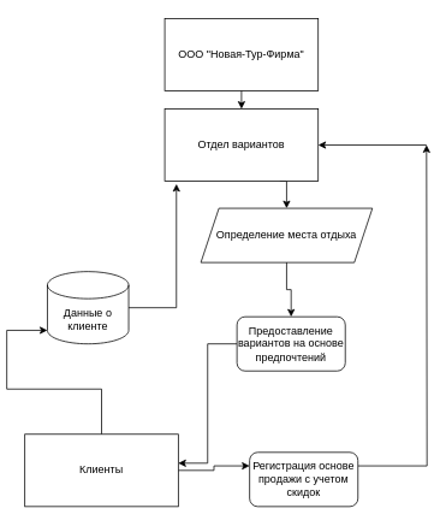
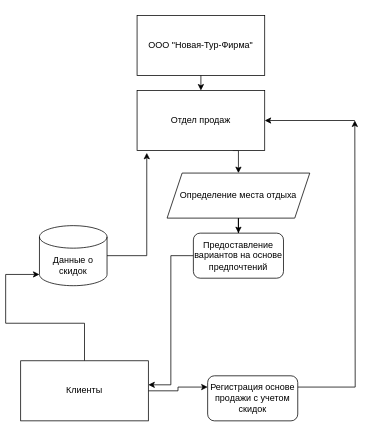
- <mxCell id="4" value="Отдел вариантов" style="rounded=0;whiteSpace=wrap;html=1;" vertex="1" parent="1"><mxGeometry x="175" y="120" width="170" height="80" as="geometry" /></mxCell>
+ <mxCell id="4" value="Отдел продаж" style="rounded=0;whiteSpace=wrap;html=1;" vertex="1" parent="1"><mxGeometry x="175" y="120" width="170" height="80" as="geometry" /></mxCell>
- <mxCell id="14" value="Данные о клиенте" style="shape=cylinder3;whiteSpace=wrap;html=1;boundedLbl=1;backgroundOutline=1;size=15;" vertex="1" parent="1"><mxGeometry x="45" y="300" width="90" height="80" as="geometry" /></mxCell>
+ <mxCell id="14" value="Данные о скидок" style="shape=cylinder3;whiteSpace=wrap;html=1;boundedLbl=1;backgroundOutline=1;size=15;" vertex="1" parent="1"><mxGeometry x="45" y="300" width="90" height="80" as="geometry" /></mxCell>
- <mxCell id="13" value="Предоставление вариантов на основе предпочтений" style="rounded=1;whiteSpace=wrap;html=1;" vertex="1" parent="1"><mxGeometry x="255" y="350" width="120" height="60" as="geometry" /></mxCell>
+ <mxCell id="13" value="Предоставление вариантов на основе предпочтений" style="rounded=1;whiteSpace=wrap;html=1;" vertex="1" parent="1"><mxGeometry x="250" y="310" width="120" height="60" as="geometry" /></mxCell>
